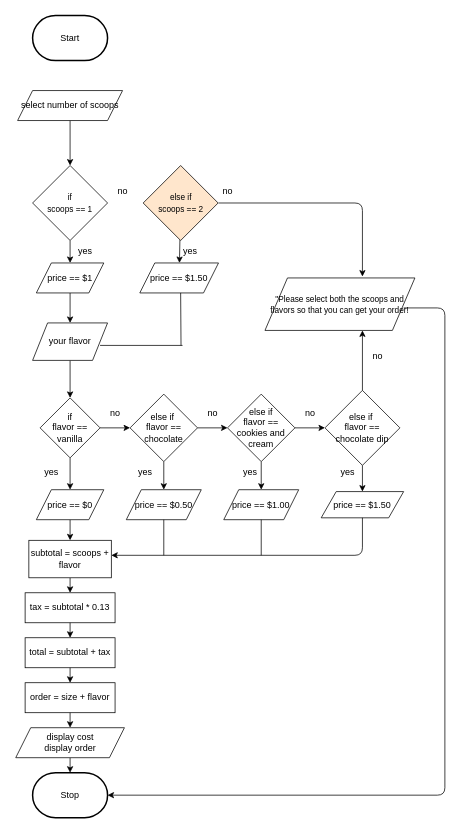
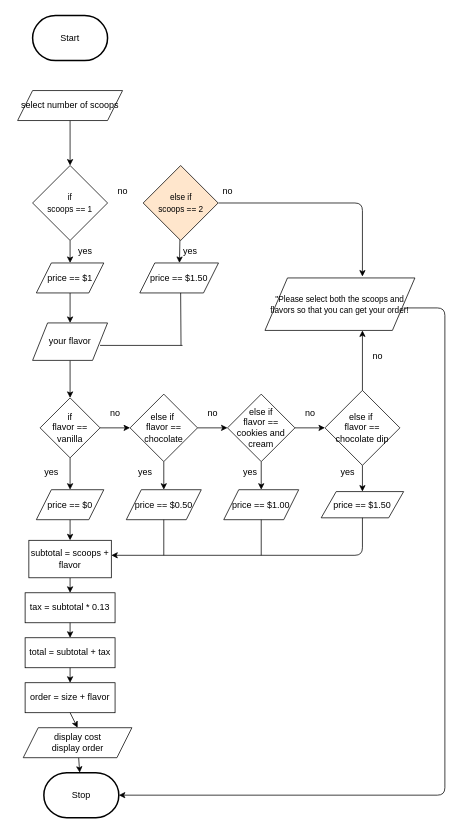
- <mxCell id="43" value="display cost&lt;br&gt;&lt;div&gt;display order&lt;/div&gt;" style="shape=parallelogram;perimeter=parallelogramPerimeter;whiteSpace=wrap;html=1;fixedSize=1;" parent="1" vertex="1"><mxGeometry x="20.5" y="970" width="145" height="40" as="geometry" /></mxCell>
+ <mxCell id="43" value="display cost&lt;br&gt;&lt;div&gt;display order&lt;/div&gt;" style="shape=parallelogram;perimeter=parallelogramPerimeter;whiteSpace=wrap;html=1;fixedSize=1;" parent="1" vertex="1"><mxGeometry x="30.5" y="970" width="145" height="40" as="geometry" /></mxCell>
- <mxCell id="3" value="Stop" style="strokeWidth=2;html=1;shape=mxgraph.flowchart.terminator;whiteSpace=wrap;" parent="1" vertex="1"><mxGeometry x="43" y="1030" width="100" height="60" as="geometry" /></mxCell>
+ <mxCell id="3" value="Stop" style="strokeWidth=2;html=1;shape=mxgraph.flowchart.terminator;whiteSpace=wrap;" parent="1" vertex="1"><mxGeometry x="58" y="1030" width="100" height="60" as="geometry" /></mxCell>
